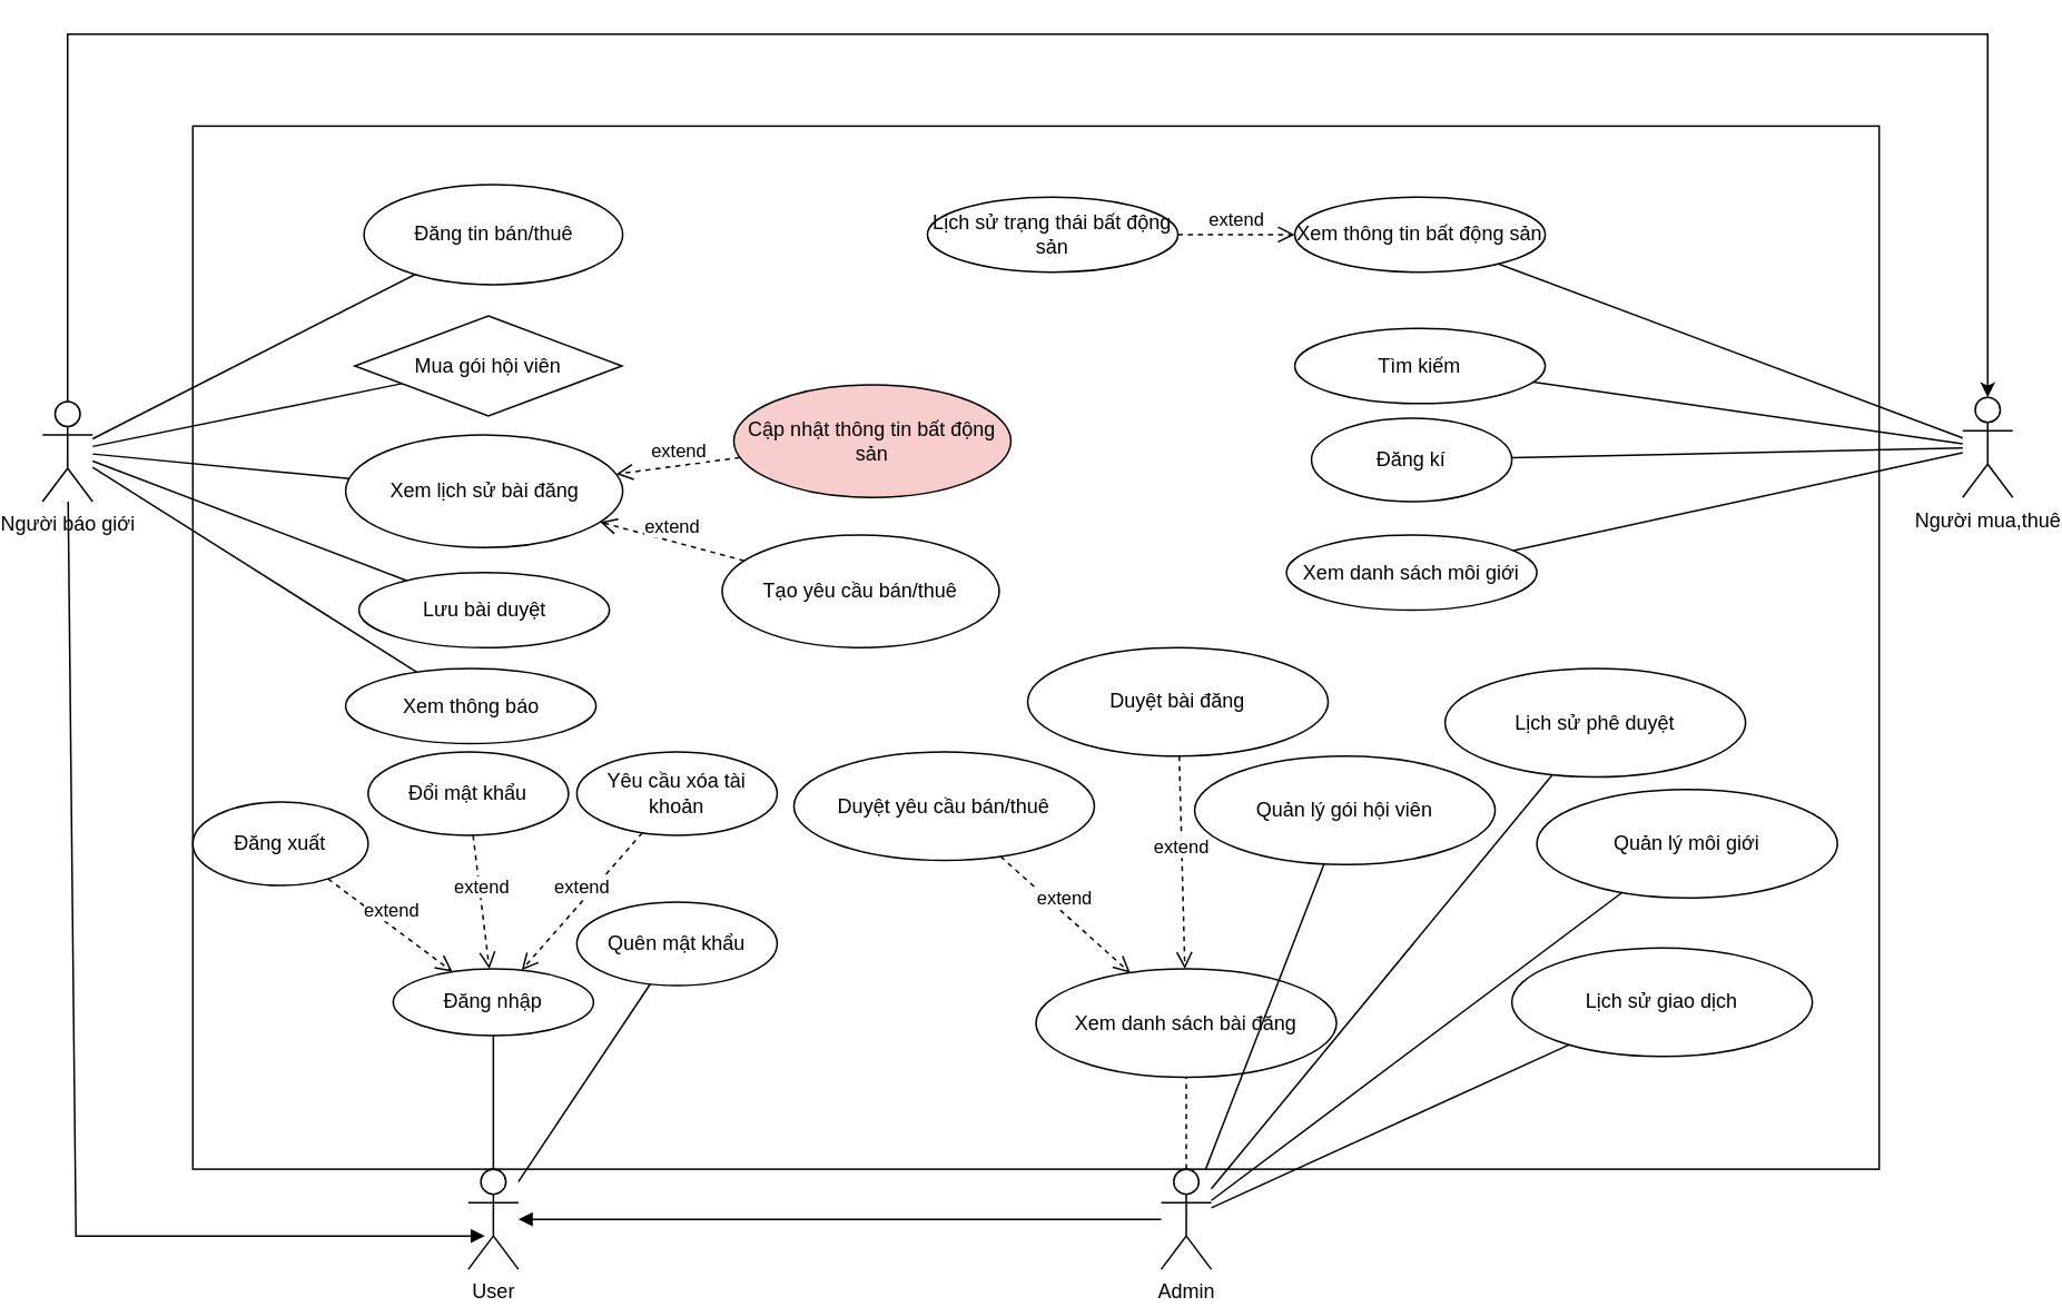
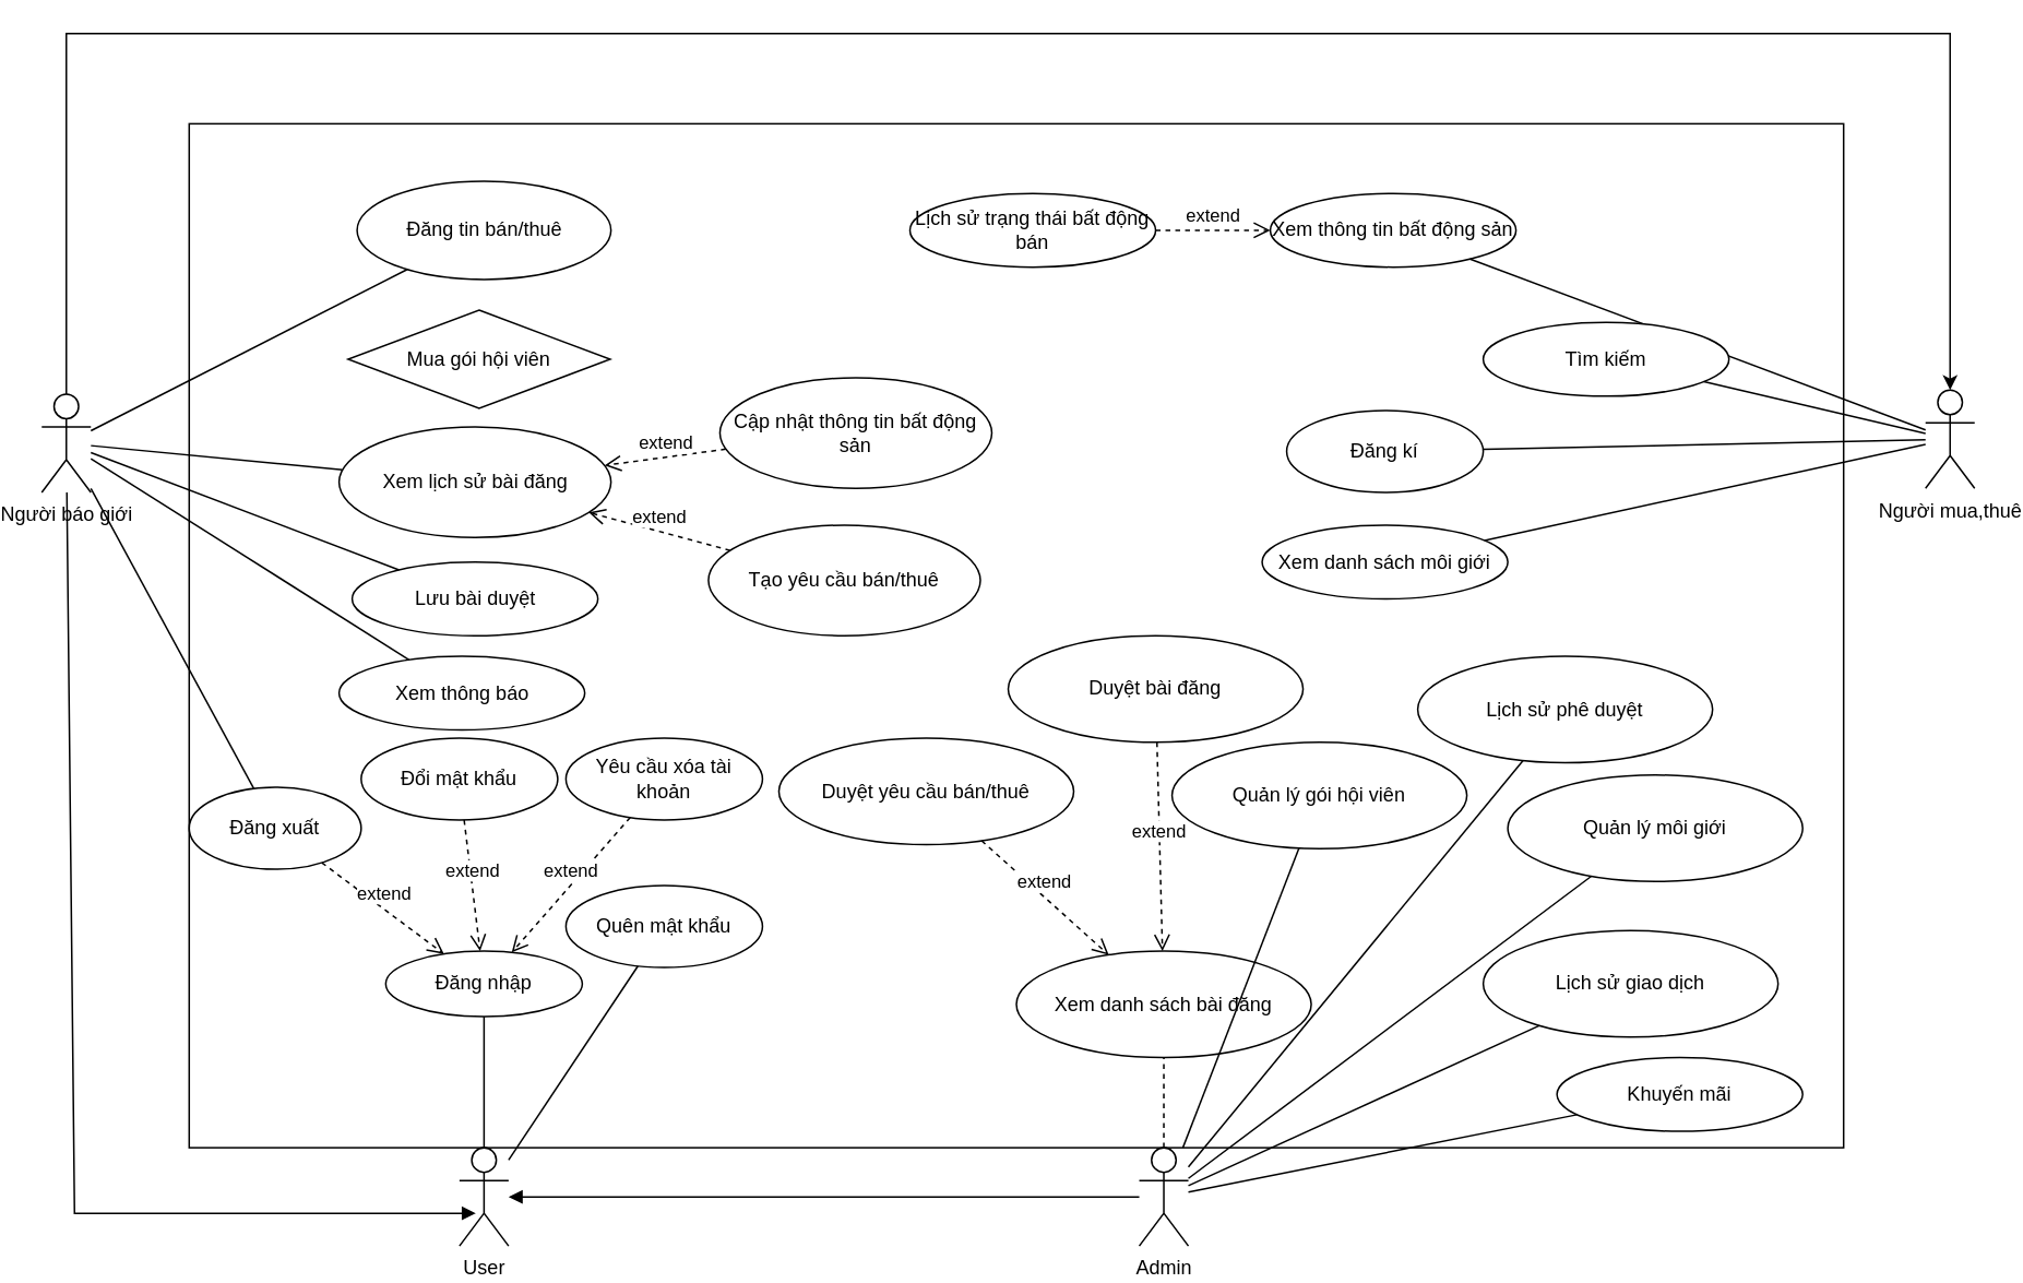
- <mxCell id="58" value="Lịch sử trạng thái bất động sản" style="ellipse;whiteSpace=wrap;html=1;" parent="1" vertex="1"><mxGeometry x="550" y="117.5" width="150" height="45" as="geometry" /></mxCell>
+ <mxCell id="58" value="Lịch sử trạng thái bất động bán" style="ellipse;whiteSpace=wrap;html=1;" parent="1" vertex="1"><mxGeometry x="550" y="117.5" width="150" height="45" as="geometry" /></mxCell>
- <mxCell id="28" value="Tìm kiếm" style="ellipse;whiteSpace=wrap;html=1;" parent="1" vertex="1"><mxGeometry x="770" y="196.25" width="150" height="45" as="geometry" /></mxCell>
+ <mxCell id="28" value="Tìm kiếm" style="ellipse;whiteSpace=wrap;html=1;" parent="1" vertex="1"><mxGeometry x="900" y="196.25" width="150" height="45" as="geometry" /></mxCell>
- <mxCell id="26" value="" style="endArrow=none;html=1;rounded=0;" parent="1" source="2" target="25" edge="1"><mxGeometry width="50" height="50" relative="1" as="geometry"><mxPoint x="60" y="280" as="sourcePoint" /><mxPoint x="224" y="285" as="targetPoint" /></mxGeometry></mxCell>
+ <mxCell id="26" value="" style="endArrow=none;html=1;rounded=0;" parent="1" source="2" target="8" edge="1"><mxGeometry width="50" height="50" relative="1" as="geometry"><mxPoint x="60" y="280" as="sourcePoint" /><mxPoint x="224" y="285" as="targetPoint" /></mxGeometry></mxCell>
- <mxCell id="17" value="Cập nhật thông tin bất động sản" style="ellipse;whiteSpace=wrap;html=1;fillColor=#f8cecc;" parent="1" vertex="1"><mxGeometry x="434" y="230" width="166" height="67.5" as="geometry" /></mxCell>
+ <mxCell id="17" value="Cập nhật thông tin bất động sản" style="ellipse;whiteSpace=wrap;html=1;" parent="1" vertex="1"><mxGeometry x="434" y="230" width="166" height="67.5" as="geometry" /></mxCell>
+ <mxCell id="42" value="Khuyến mãi" style="ellipse;whiteSpace=wrap;html=1;" parent="1" vertex="1"><mxGeometry x="945" y="645" width="150" height="45" as="geometry" /></mxCell>
+ <mxCell id="57" value="" style="endArrow=none;html=1;rounded=0;" parent="1" source="14" target="42" edge="1"><mxGeometry width="50" height="50" relative="1" as="geometry"><mxPoint x="755" y="750" as="sourcePoint" /><mxPoint x="905" y="646" as="targetPoint" /></mxGeometry></mxCell>
